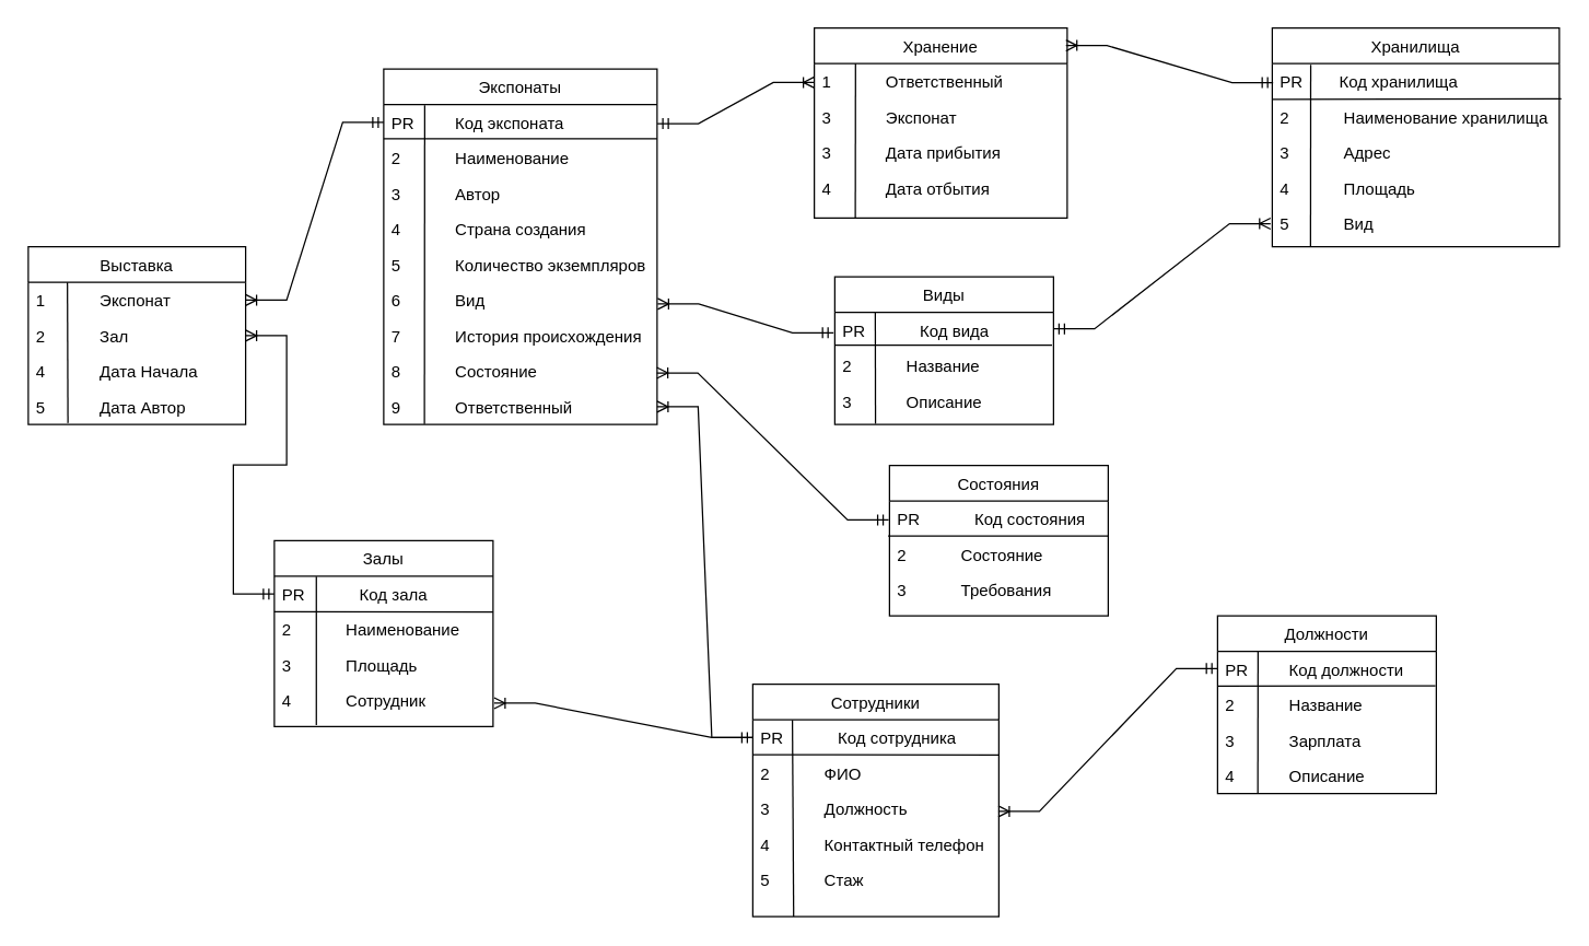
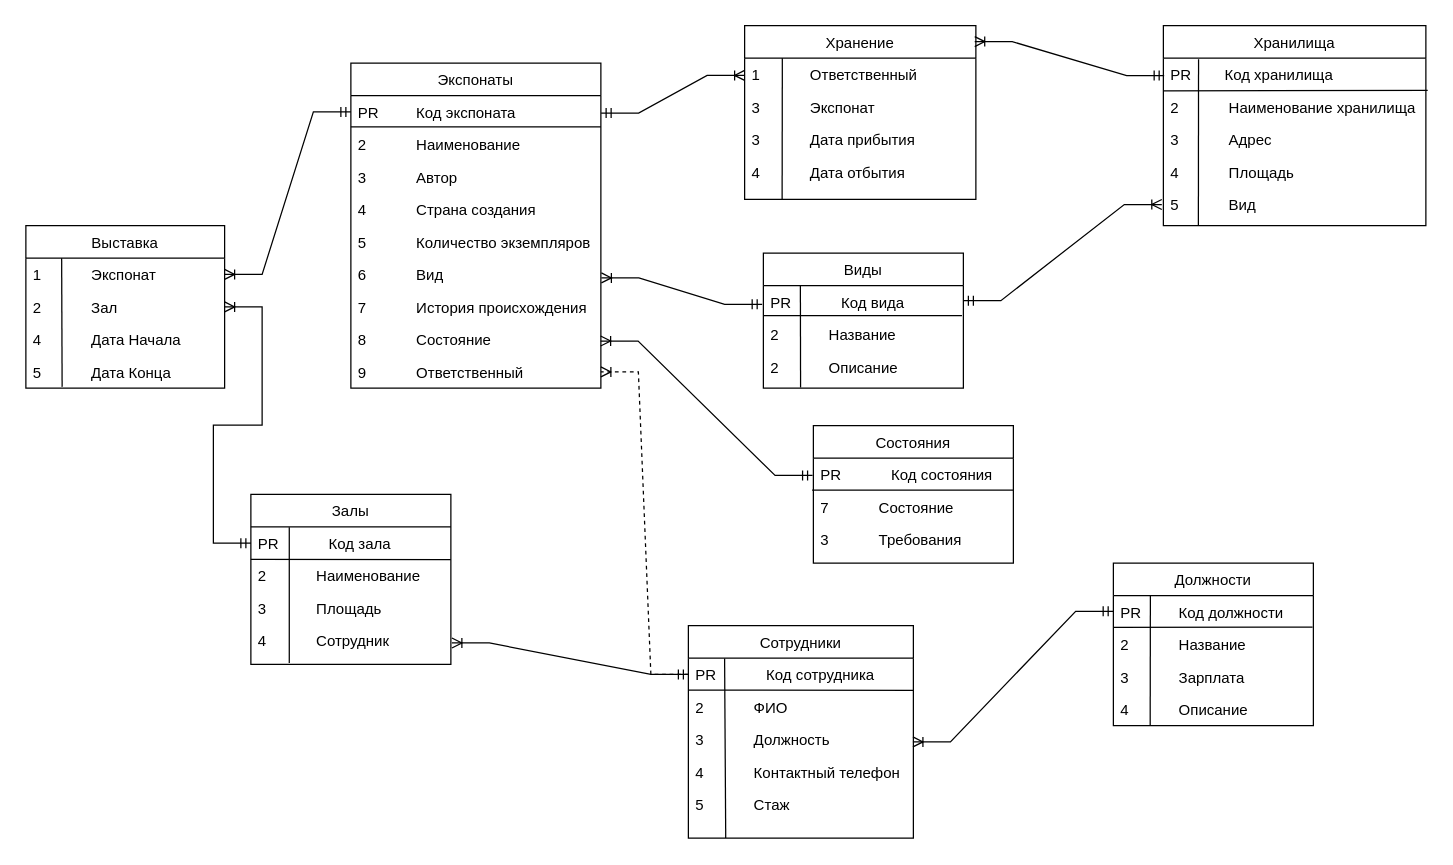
- <mxCell id="16" value="" style="endArrow=none;html=1;rounded=0;exitX=0.15;exitY=0.016;exitDx=0;exitDy=0;exitPerimeter=0;entryX=0.149;entryY=0.992;entryDx=0;entryDy=0;entryPerimeter=0;" parent="8" source="9" target="19" edge="1"><mxGeometry width="50" height="50" relative="1" as="geometry"><mxPoint x="30" y="30" as="sourcePoint" /><mxPoint x="30" y="240" as="targetPoint" /><Array as="points" /></mxGeometry></mxCell>
- <mxCell id="6" value="3            Описание" style="text;align=left;verticalAlign=top;spacingLeft=4;spacingRight=4;overflow=hidden;rotatable=0;points=[[0,0.5],[1,0.5]];portConstraint=eastwest;rounded=0;shadow=0;html=0;" parent="2" vertex="1"><mxGeometry y="78" width="160" height="26" as="geometry" /></mxCell>
+ <mxCell id="6" value="2            Описание" style="text;align=left;verticalAlign=top;spacingLeft=4;spacingRight=4;overflow=hidden;rotatable=0;points=[[0,0.5],[1,0.5]];portConstraint=eastwest;rounded=0;shadow=0;html=0;" parent="2" vertex="1"><mxGeometry y="78" width="160" height="26" as="geometry" /></mxCell>
- <mxCell id="25" value="5            Дата Автор" style="text;align=left;verticalAlign=top;spacingLeft=4;spacingRight=4;overflow=hidden;rotatable=0;points=[[0,0.5],[1,0.5]];portConstraint=eastwest;" parent="20" vertex="1"><mxGeometry y="104" width="159" height="26" as="geometry" /></mxCell>
+ <mxCell id="25" value="5            Дата Конца" style="text;align=left;verticalAlign=top;spacingLeft=4;spacingRight=4;overflow=hidden;rotatable=0;points=[[0,0.5],[1,0.5]];portConstraint=eastwest;" parent="20" vertex="1"><mxGeometry y="104" width="159" height="26" as="geometry" /></mxCell>
- <mxCell id="67" value="" style="edgeStyle=entityRelationEdgeStyle;fontSize=12;html=1;endArrow=ERoneToMany;rounded=0;entryX=1;entryY=0.5;entryDx=0;entryDy=0;exitX=0;exitY=0.5;exitDx=0;exitDy=0;" parent="1" source="53" target="19" edge="1"><mxGeometry width="100" height="100" relative="1" as="geometry"><mxPoint x="500" y="599" as="sourcePoint" /><mxPoint x="490" y="281" as="targetPoint" /><Array as="points"><mxPoint x="530" y="430" /><mxPoint x="530" y="420" /><mxPoint x="510" y="360" /><mxPoint x="430" y="426" /><mxPoint x="460" y="460" /></Array></mxGeometry></mxCell>
+ <mxCell id="67" value="" style="edgeStyle=entityRelationEdgeStyle;fontSize=12;html=1;endArrow=ERoneToMany;rounded=0;entryX=1;entryY=0.5;entryDx=0;entryDy=0;exitX=0;exitY=0.5;exitDx=0;exitDy=0;dashed=1;" parent="1" source="53" target="19" edge="1"><mxGeometry width="100" height="100" relative="1" as="geometry"><mxPoint x="500" y="599" as="sourcePoint" /><mxPoint x="490" y="281" as="targetPoint" /><Array as="points"><mxPoint x="530" y="430" /><mxPoint x="530" y="420" /><mxPoint x="510" y="360" /><mxPoint x="430" y="426" /><mxPoint x="460" y="460" /></Array></mxGeometry></mxCell>
- <mxCell id="50" value="2            Состояние" style="text;align=left;verticalAlign=top;spacingLeft=4;spacingRight=4;overflow=hidden;rotatable=0;points=[[0,0.5],[1,0.5]];portConstraint=eastwest;" parent="47" vertex="1"><mxGeometry y="52" width="160" height="26" as="geometry" /></mxCell>
+ <mxCell id="50" value="7            Состояние" style="text;align=left;verticalAlign=top;spacingLeft=4;spacingRight=4;overflow=hidden;rotatable=0;points=[[0,0.5],[1,0.5]];portConstraint=eastwest;" parent="47" vertex="1"><mxGeometry y="52" width="160" height="26" as="geometry" /></mxCell>
